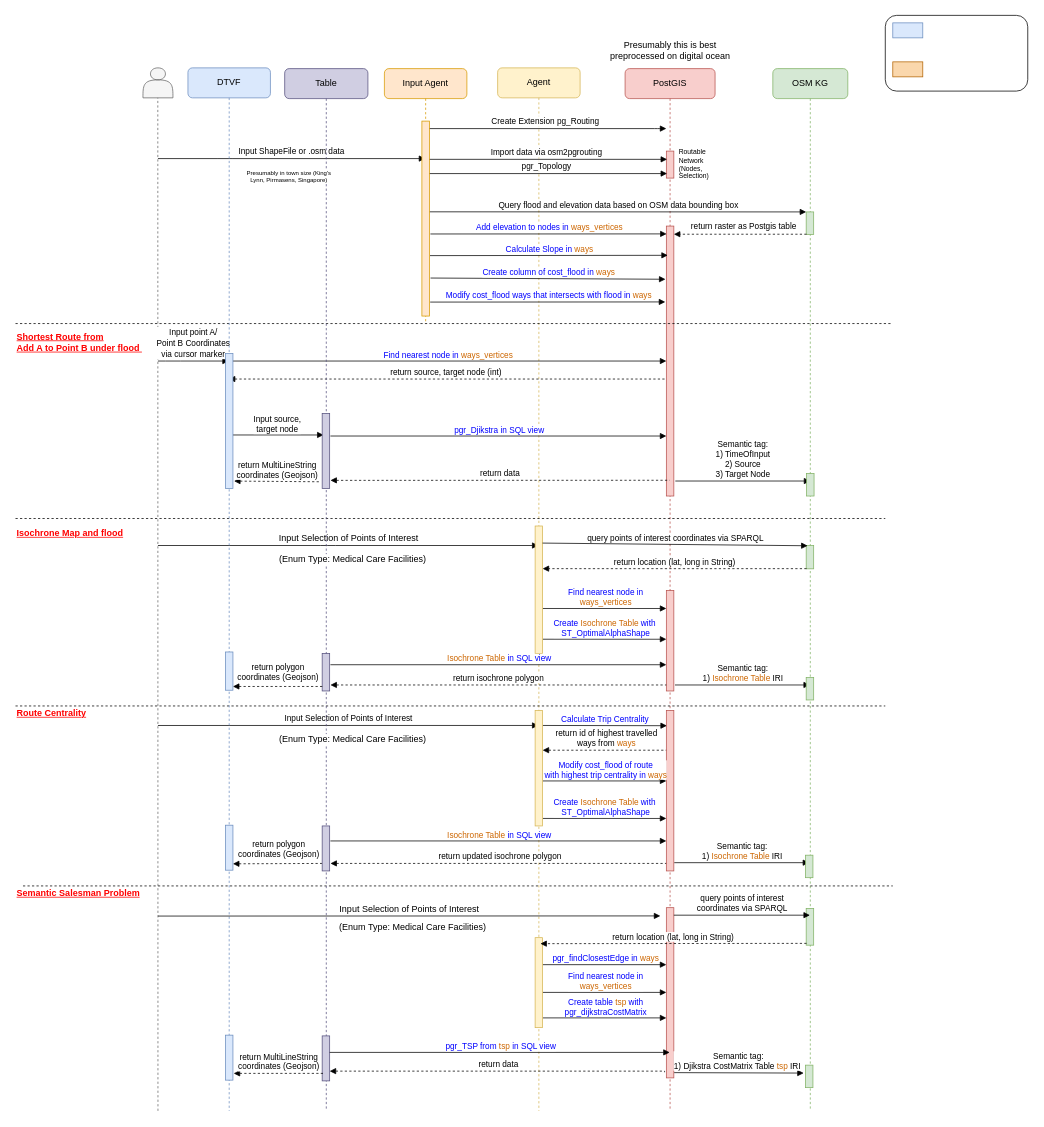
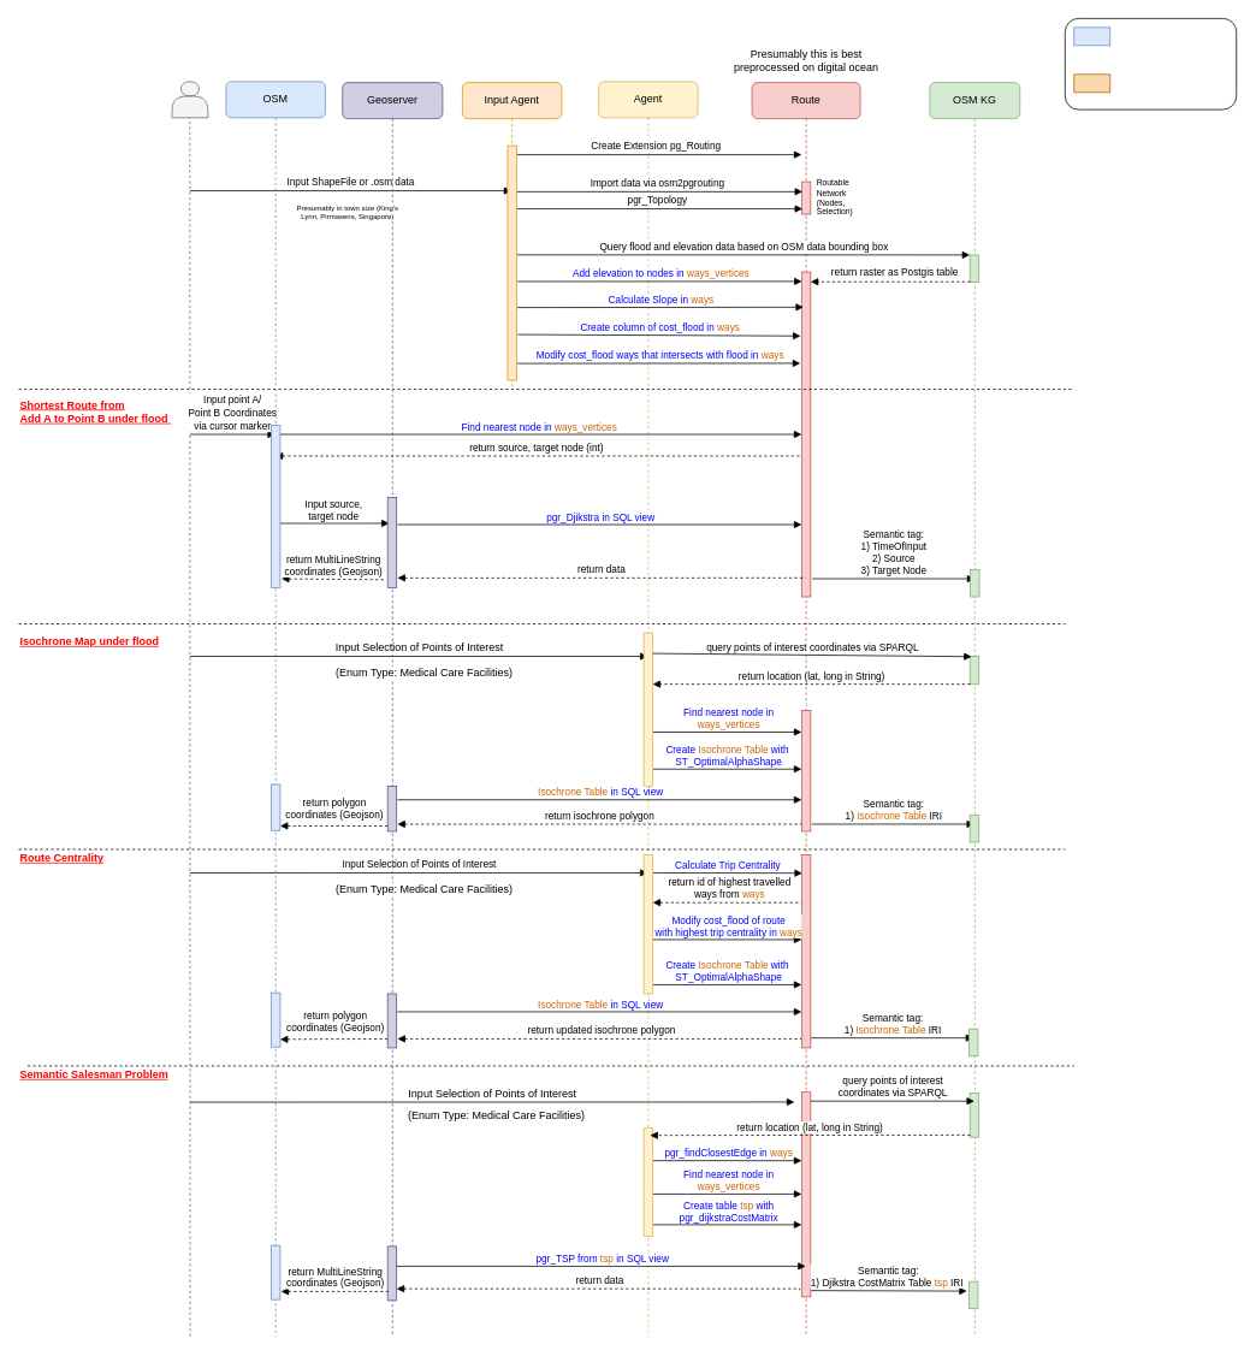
- <mxCell id="82" value="DTVF" style="shape=umlLifeline;perimeter=lifelinePerimeter;whiteSpace=wrap;html=1;container=1;collapsible=0;recursiveResize=0;outlineConnect=0;rounded=1;shadow=0;comic=0;labelBackgroundColor=none;strokeWidth=1;fontFamily=Helvetica;fontSize=12;align=center;fillColor=#dae8fc;strokeColor=#6c8ebf;size=40;" parent="1" vertex="1"><mxGeometry x="250" y="90" width="110" height="1391" as="geometry" /></mxCell>
+ <mxCell id="82" value="OSM" style="shape=umlLifeline;perimeter=lifelinePerimeter;whiteSpace=wrap;html=1;container=1;collapsible=0;recursiveResize=0;outlineConnect=0;rounded=1;shadow=0;comic=0;labelBackgroundColor=none;strokeWidth=1;fontFamily=Helvetica;fontSize=12;align=center;fillColor=#dae8fc;strokeColor=#6c8ebf;size=40;" parent="1" vertex="1"><mxGeometry x="250" y="90" width="110" height="1391" as="geometry" /></mxCell>
- <mxCell id="87" value="Table" style="shape=umlLifeline;perimeter=lifelinePerimeter;whiteSpace=wrap;html=1;container=1;collapsible=0;recursiveResize=0;outlineConnect=0;rounded=1;shadow=0;comic=0;labelBackgroundColor=none;strokeWidth=1;fontFamily=Helvetica;fontSize=12;align=center;fillColor=#d0cee2;strokeColor=#56517e;size=40;" parent="1" vertex="1"><mxGeometry x="379" y="91" width="111" height="1390" as="geometry" /></mxCell>
+ <mxCell id="87" value="Geoserver" style="shape=umlLifeline;perimeter=lifelinePerimeter;whiteSpace=wrap;html=1;container=1;collapsible=0;recursiveResize=0;outlineConnect=0;rounded=1;shadow=0;comic=0;labelBackgroundColor=none;strokeWidth=1;fontFamily=Helvetica;fontSize=12;align=center;fillColor=#d0cee2;strokeColor=#56517e;size=40;" parent="1" vertex="1"><mxGeometry x="379" y="91" width="111" height="1390" as="geometry" /></mxCell>
- <mxCell id="9" value="PostGIS" style="shape=umlLifeline;perimeter=lifelinePerimeter;whiteSpace=wrap;html=1;container=1;collapsible=0;recursiveResize=0;outlineConnect=0;rounded=1;shadow=0;comic=0;labelBackgroundColor=none;strokeWidth=1;fontFamily=Helvetica;fontSize=12;align=center;fillColor=#f8cecc;strokeColor=#b85450;" parent="1" vertex="1"><mxGeometry x="833" y="91" width="120" height="1390" as="geometry" /></mxCell>
+ <mxCell id="9" value="Route" style="shape=umlLifeline;perimeter=lifelinePerimeter;whiteSpace=wrap;html=1;container=1;collapsible=0;recursiveResize=0;outlineConnect=0;rounded=1;shadow=0;comic=0;labelBackgroundColor=none;strokeWidth=1;fontFamily=Helvetica;fontSize=12;align=center;fillColor=#f8cecc;strokeColor=#b85450;" parent="1" vertex="1"><mxGeometry x="833" y="91" width="120" height="1390" as="geometry" /></mxCell>
- <mxCell id="68" value="Isochrone Map and flood" style="text;html=1;strokeColor=none;fillColor=none;align=left;verticalAlign=middle;whiteSpace=wrap;rounded=0;fontColor=#FF0000;fontStyle=5;labelBackgroundColor=default;" parent="1" vertex="1"><mxGeometry x="20" y="691" width="160" height="40" as="geometry" /></mxCell>
+ <mxCell id="68" value="Isochrone Map under flood" style="text;html=1;strokeColor=none;fillColor=none;align=left;verticalAlign=middle;whiteSpace=wrap;rounded=0;fontColor=#FF0000;fontStyle=5;labelBackgroundColor=default;" parent="1" vertex="1"><mxGeometry x="20" y="691" width="160" height="40" as="geometry" /></mxCell>
